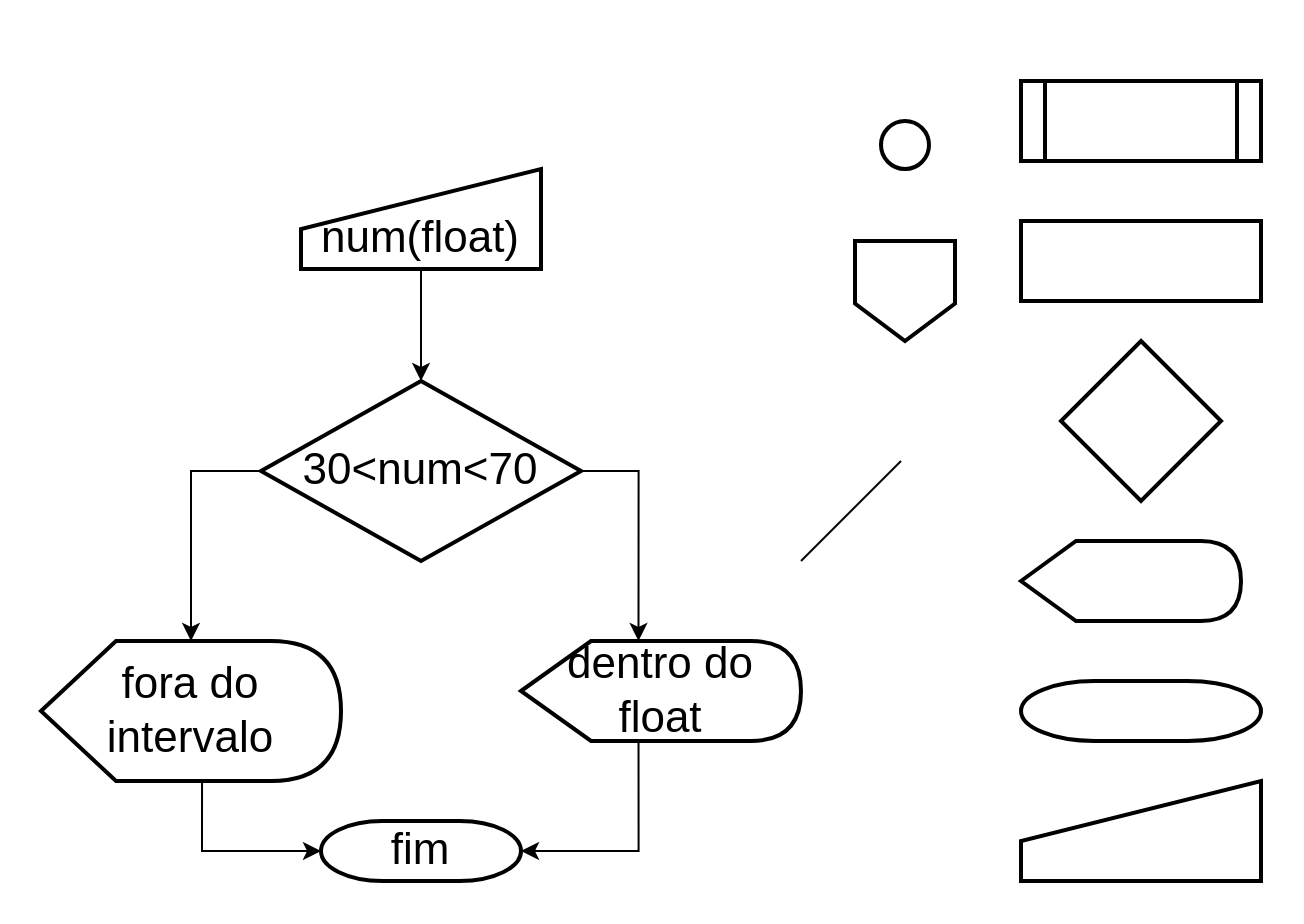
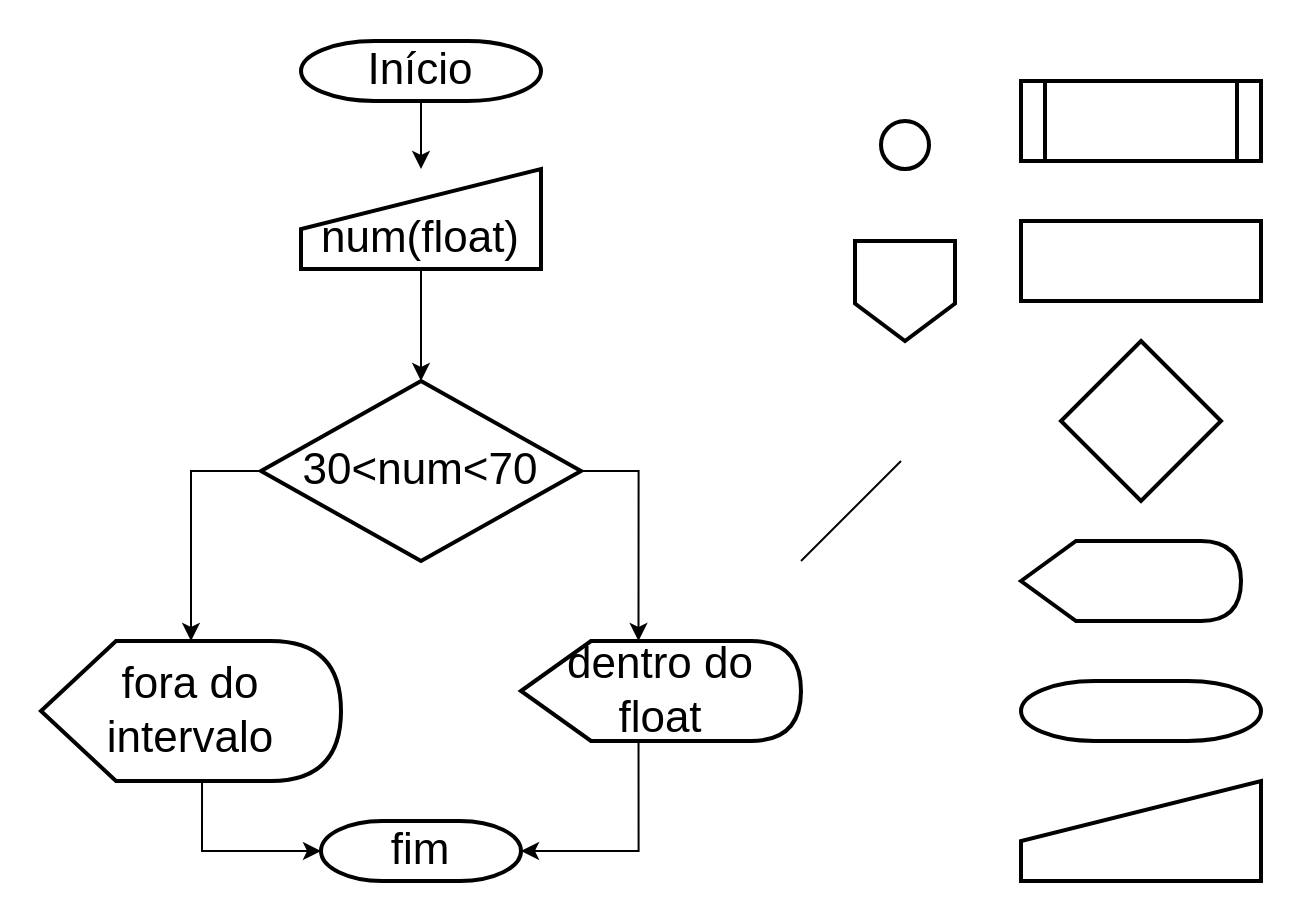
+ <mxCell id="12" value="Início" style="strokeWidth=2;html=1;shape=mxgraph.flowchart.terminator;whiteSpace=wrap;fontSize=22;" vertex="1" parent="1"><mxGeometry x="150" y="20" width="120" height="30" as="geometry" /></mxCell>
+ <mxCell id="11" style="edgeStyle=orthogonalEdgeStyle;rounded=0;orthogonalLoop=1;jettySize=auto;html=1;exitX=0.5;exitY=1;exitDx=0;exitDy=0;exitPerimeter=0;entryX=0.5;entryY=0;entryDx=0;entryDy=0;" edge="1" parent="1" source="12" target="14"><mxGeometry relative="1" as="geometry" /></mxCell>
